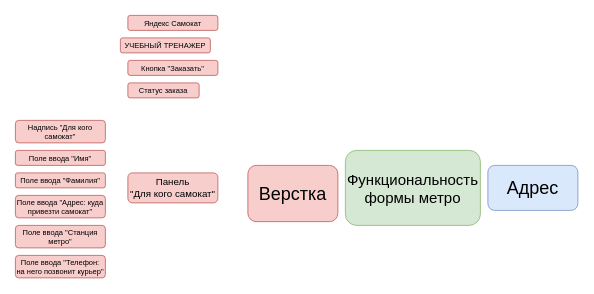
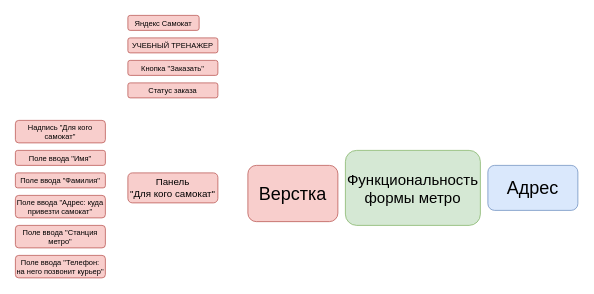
- <mxCell id="5" value="Яндекс Самокат" style="rounded=1;whiteSpace=wrap;html=1;labelBackgroundColor=none;fontSize=10;fillColor=#f8cecc;strokeColor=#b85450;" vertex="1" parent="1"><mxGeometry y="20" width="120" height="20" as="geometry" x="170" /></mxCell>
+ <mxCell id="5" value="Яндекс Самокат" style="rounded=1;whiteSpace=wrap;html=1;labelBackgroundColor=none;fontSize=10;fillColor=#f8cecc;strokeColor=#b85450;" vertex="1" parent="1"><mxGeometry x="170" y="20" width="95" height="20" as="geometry" /></mxCell>
- <mxCell id="6" value="УЧЕБНЫЙ ТРЕНАЖЕР" style="rounded=1;whiteSpace=wrap;html=1;labelBackgroundColor=none;fontSize=10;fillColor=#f8cecc;strokeColor=#b85450;" vertex="1" parent="1"><mxGeometry x="160" y="50" width="120" height="20" as="geometry" /></mxCell>
+ <mxCell id="6" value="УЧЕБНЫЙ ТРЕНАЖЕР" style="rounded=1;whiteSpace=wrap;html=1;labelBackgroundColor=none;fontSize=10;fillColor=#f8cecc;strokeColor=#b85450;" vertex="1" parent="1"><mxGeometry y="50" width="120" height="20" as="geometry" x="170" /></mxCell>
- <mxCell id="8" value="Статус заказа" style="rounded=1;whiteSpace=wrap;html=1;labelBackgroundColor=none;fontSize=10;fillColor=#f8cecc;strokeColor=#b85450;" vertex="1" parent="1"><mxGeometry x="170" y="110" width="95" height="20" as="geometry" /></mxCell>
+ <mxCell id="8" value="Статус заказа" style="rounded=1;whiteSpace=wrap;html=1;labelBackgroundColor=none;fontSize=10;fillColor=#f8cecc;strokeColor=#b85450;" vertex="1" parent="1"><mxGeometry y="110" width="120" height="20" as="geometry" x="170" /></mxCell>
